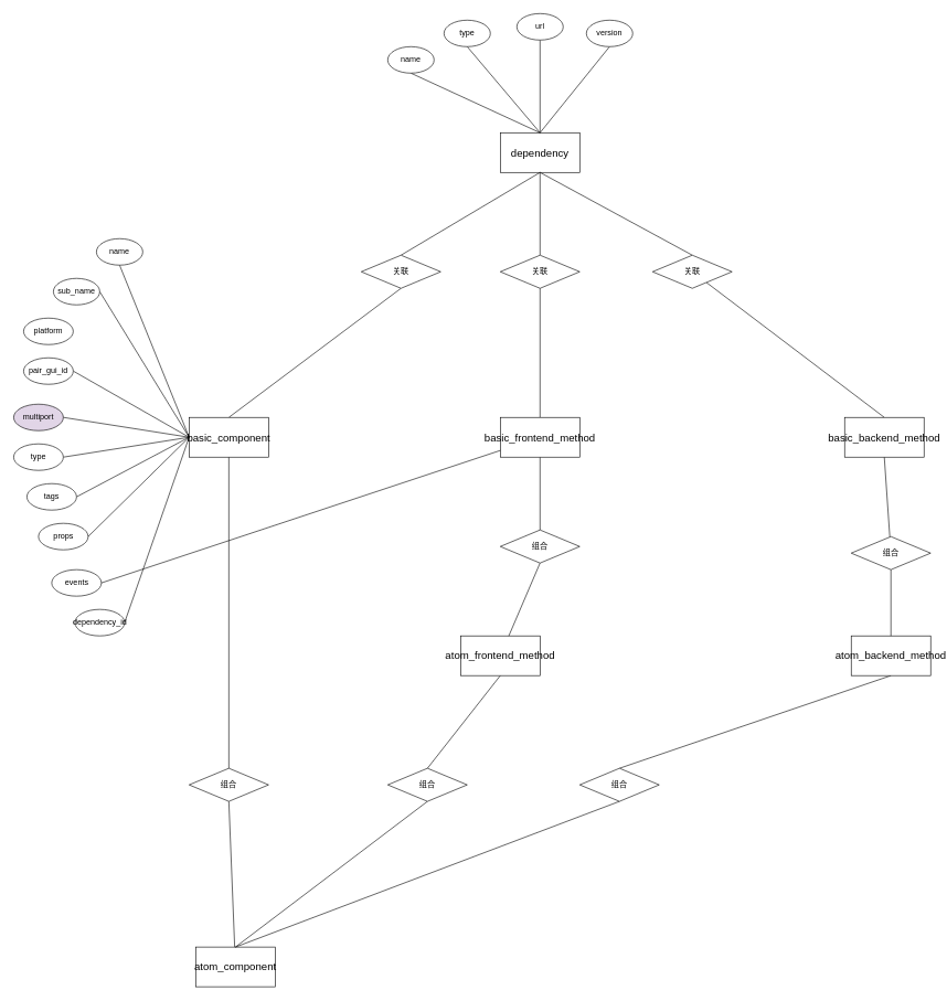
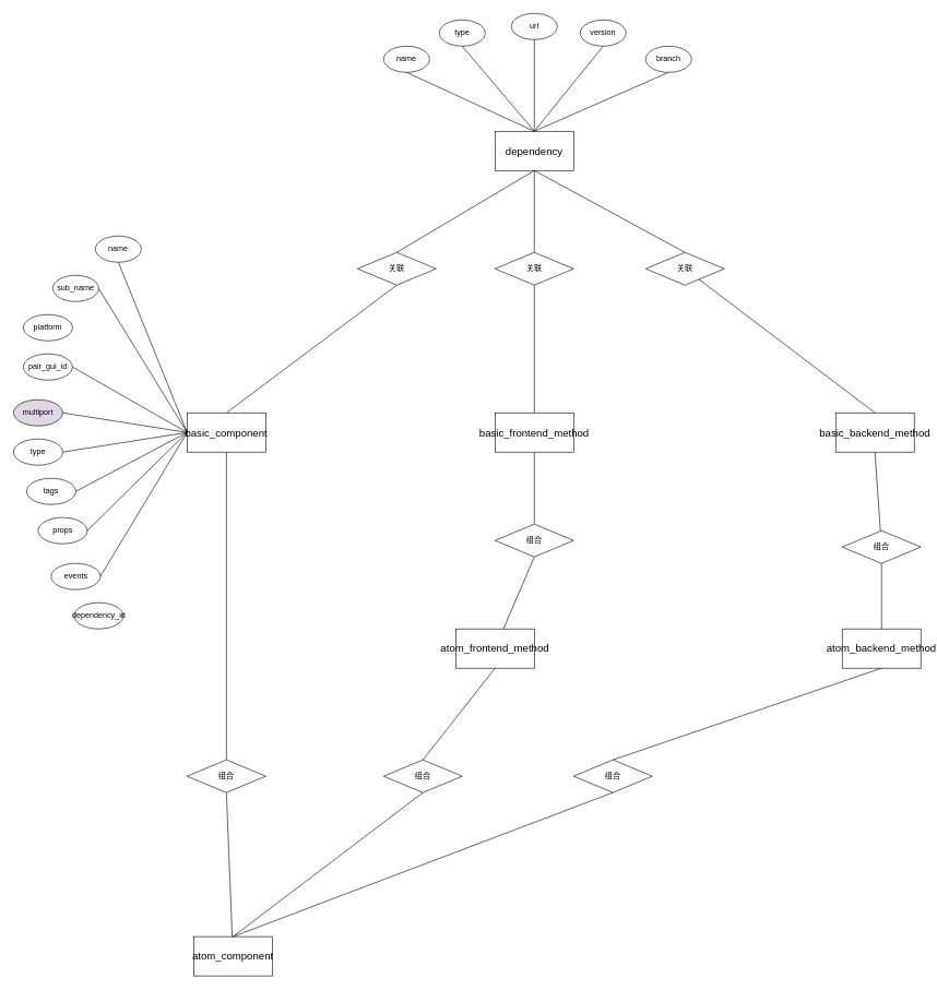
+ <mxCell id="42" value="&lt;span&gt;branch&lt;/span&gt;" style="ellipse;whiteSpace=wrap;html=1;" vertex="1" parent="1"><mxGeometry x="985" y="70" width="70" height="40" as="geometry" /></mxCell>
+ <mxCell id="41" style="edgeStyle=none;rounded=0;orthogonalLoop=1;jettySize=auto;html=1;exitX=0.5;exitY=1;exitDx=0;exitDy=0;entryX=0.5;entryY=0;entryDx=0;entryDy=0;endArrow=none;endFill=0;" edge="1" parent="1" source="42" target="2"><mxGeometry relative="1" as="geometry" /></mxCell>
- <mxCell id="58" style="edgeStyle=none;rounded=0;orthogonalLoop=1;jettySize=auto;html=1;exitX=1;exitY=0.5;exitDx=0;exitDy=0;endArrow=none;endFill=0;" edge="1" parent="1" source="59" target="12"><mxGeometry relative="1" as="geometry" /></mxCell>
+ <mxCell id="58" style="edgeStyle=none;rounded=0;orthogonalLoop=1;jettySize=auto;html=1;exitX=1;exitY=0.5;exitDx=0;exitDy=0;entryX=0;entryY=0.5;entryDx=0;entryDy=0;endArrow=none;endFill=0;" edge="1" parent="1" source="59" target="5"><mxGeometry relative="1" as="geometry" /></mxCell>
- <mxCell id="60" style="edgeStyle=none;rounded=0;orthogonalLoop=1;jettySize=auto;html=1;exitX=1;exitY=0.5;exitDx=0;exitDy=0;entryX=0;entryY=0.5;entryDx=0;entryDy=0;endArrow=none;endFill=0;" edge="1" parent="1" source="61" target="5"><mxGeometry relative="1" as="geometry" /></mxCell>
